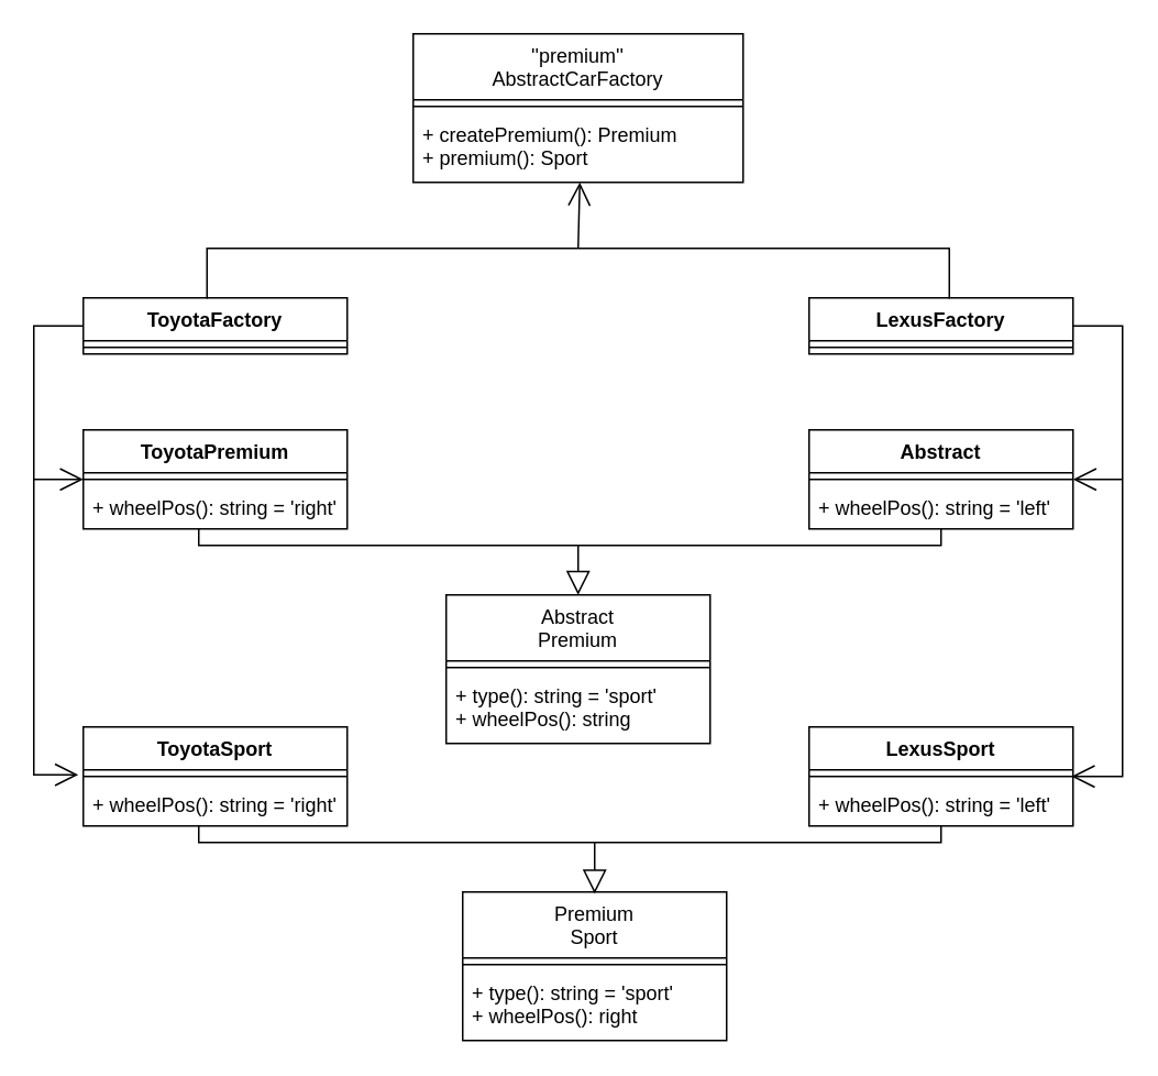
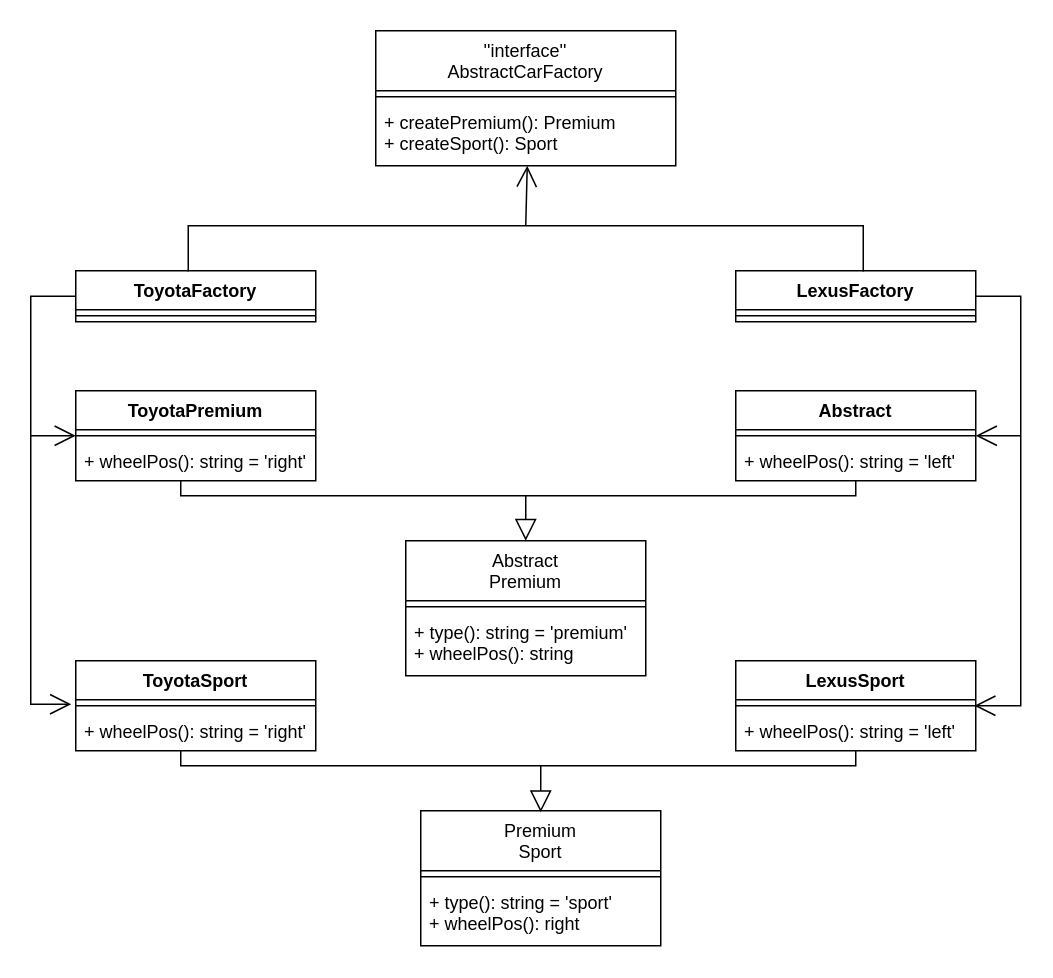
- <mxCell id="2" value="''premium''&#10;AbstractCarFactory" style="swimlane;fontStyle=0;align=center;verticalAlign=top;childLayout=stackLayout;horizontal=1;startSize=40;horizontalStack=0;resizeParent=1;resizeParentMax=0;resizeLast=0;collapsible=1;marginBottom=0;" parent="1" vertex="1"><mxGeometry x="250" width="200" height="90" as="geometry" y="20" /></mxCell>
+ <mxCell id="2" value="''interface''&#10;AbstractCarFactory" style="swimlane;fontStyle=0;align=center;verticalAlign=top;childLayout=stackLayout;horizontal=1;startSize=40;horizontalStack=0;resizeParent=1;resizeParentMax=0;resizeLast=0;collapsible=1;marginBottom=0;" parent="1" vertex="1"><mxGeometry x="250" width="200" height="90" as="geometry" y="20" /></mxCell>
- <mxCell id="4" value="+ createPremium(): Premium&#10;+ premium(): Sport" style="text;strokeColor=none;fillColor=none;align=left;verticalAlign=top;spacingLeft=4;spacingRight=4;overflow=hidden;rotatable=0;points=[[0,0.5],[1,0.5]];portConstraint=eastwest;" parent="2" vertex="1"><mxGeometry y="48" width="200" height="42" as="geometry" /></mxCell>
+ <mxCell id="4" value="+ createPremium(): Premium&#10;+ createSport(): Sport" style="text;strokeColor=none;fillColor=none;align=left;verticalAlign=top;spacingLeft=4;spacingRight=4;overflow=hidden;rotatable=0;points=[[0,0.5],[1,0.5]];portConstraint=eastwest;" parent="2" vertex="1"><mxGeometry y="48" width="200" height="42" as="geometry" /></mxCell>
- <mxCell id="25" value="+ type(): string = 'sport'&#10;+ wheelPos(): string" style="text;strokeColor=none;fillColor=none;align=left;verticalAlign=top;spacingLeft=4;spacingRight=4;overflow=hidden;rotatable=0;points=[[0,0.5],[1,0.5]];portConstraint=eastwest;" parent="23" vertex="1"><mxGeometry y="48" width="160" height="42" as="geometry" /></mxCell>
+ <mxCell id="25" value="+ type(): string = 'premium'&#10;+ wheelPos(): string" style="text;strokeColor=none;fillColor=none;align=left;verticalAlign=top;spacingLeft=4;spacingRight=4;overflow=hidden;rotatable=0;points=[[0,0.5],[1,0.5]];portConstraint=eastwest;" parent="23" vertex="1"><mxGeometry y="48" width="160" height="42" as="geometry" /></mxCell>
